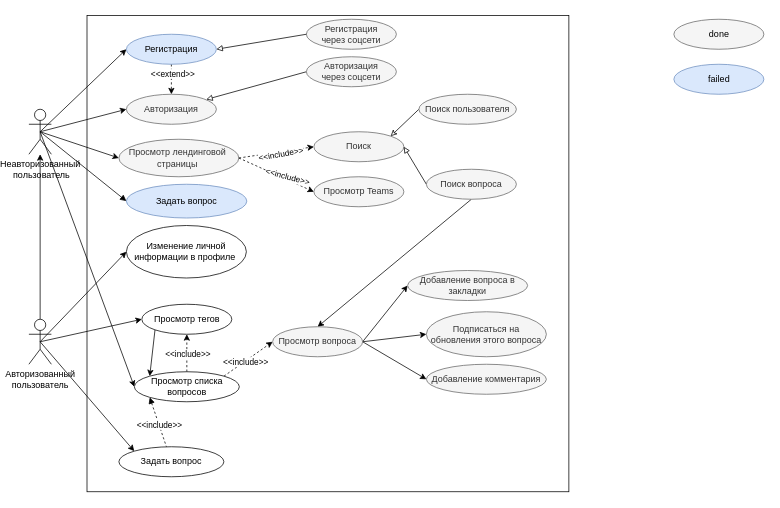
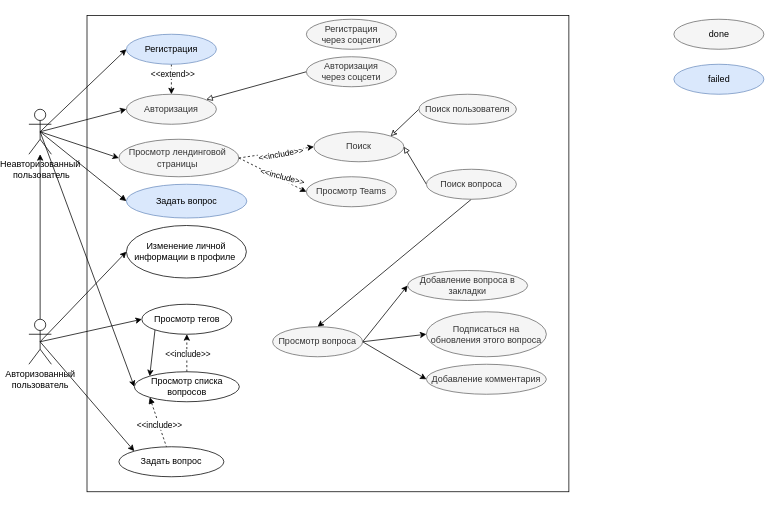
- <mxCell id="18" value="" style="endArrow=block;html=1;exitX=0;exitY=0.5;exitDx=0;exitDy=0;entryX=1;entryY=0.5;entryDx=0;entryDy=0;endFill=0;" parent="1" source="17" target="16" edge="1"><mxGeometry width="50" height="50" relative="1" as="geometry"><mxPoint x="170" y="195" as="sourcePoint" /><mxPoint x="220" y="145" as="targetPoint" /></mxGeometry></mxCell>
- <mxCell id="23" value="Просмотр Teams" style="ellipse;whiteSpace=wrap;html=1;fillColor=#f5f5f5;strokeColor=#666666;fontColor=#333333;" parent="1" vertex="1"><mxGeometry x="400" y="235" width="120" height="40" as="geometry" /></mxCell>
+ <mxCell id="23" value="Просмотр Teams" style="ellipse;whiteSpace=wrap;html=1;fillColor=#f5f5f5;strokeColor=#666666;fontColor=#333333;" parent="1" vertex="1"><mxGeometry x="390" y="235" width="120" height="40" as="geometry" /></mxCell>
- <mxCell id="33" style="edgeStyle=none;rounded=0;orthogonalLoop=1;jettySize=auto;html=1;exitX=1;exitY=0;exitDx=0;exitDy=0;entryX=0;entryY=0.5;entryDx=0;entryDy=0;dashed=1;endArrow=classic;endFill=1;fontColor=#000000;" parent="1" source="37" target="43" edge="1"><mxGeometry relative="1" as="geometry"><mxPoint x="355" y="365" as="targetPoint" /></mxGeometry></mxCell>
- <mxCell id="34" value="&amp;lt;&amp;lt;include&amp;gt;&amp;gt;" style="edgeLabel;html=1;align=center;verticalAlign=middle;resizable=0;points=[];fontColor=#000000;" parent="33" vertex="1" connectable="0"><mxGeometry x="-0.131" y="-1" relative="1" as="geometry"><mxPoint x="-1" as="offset" /></mxGeometry></mxCell>
